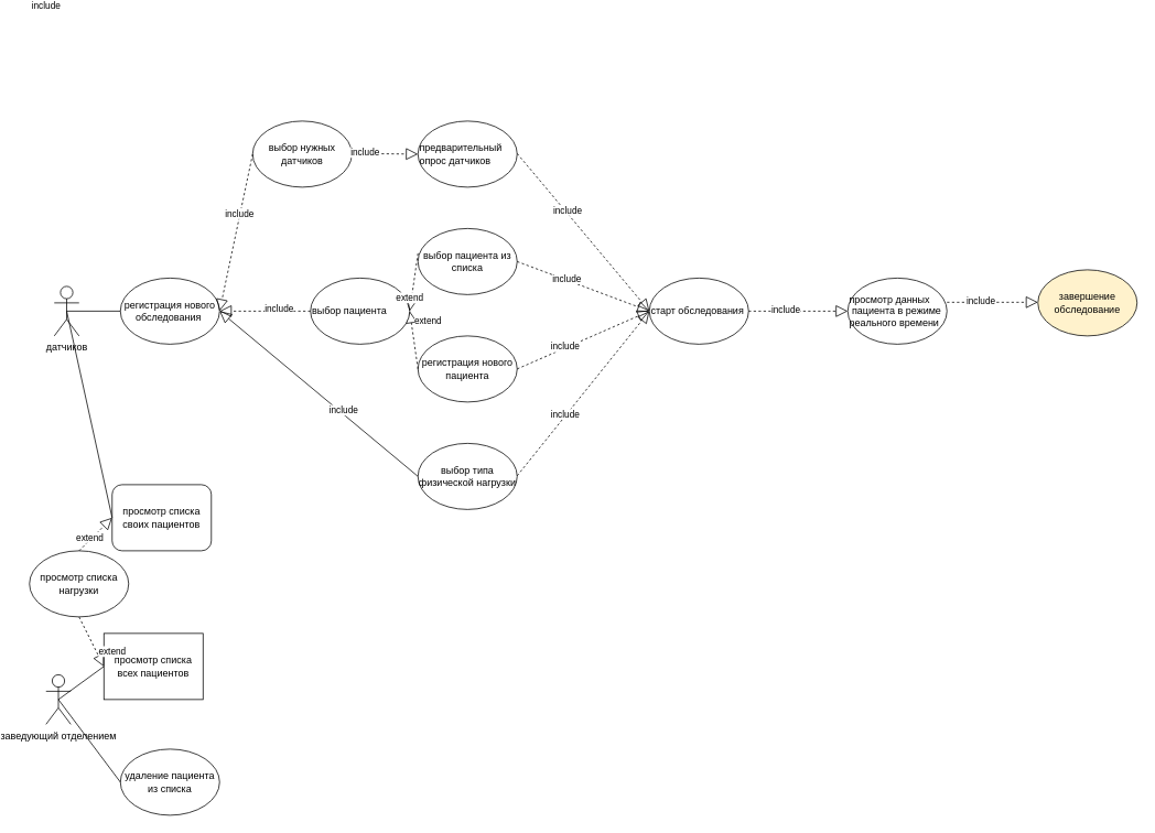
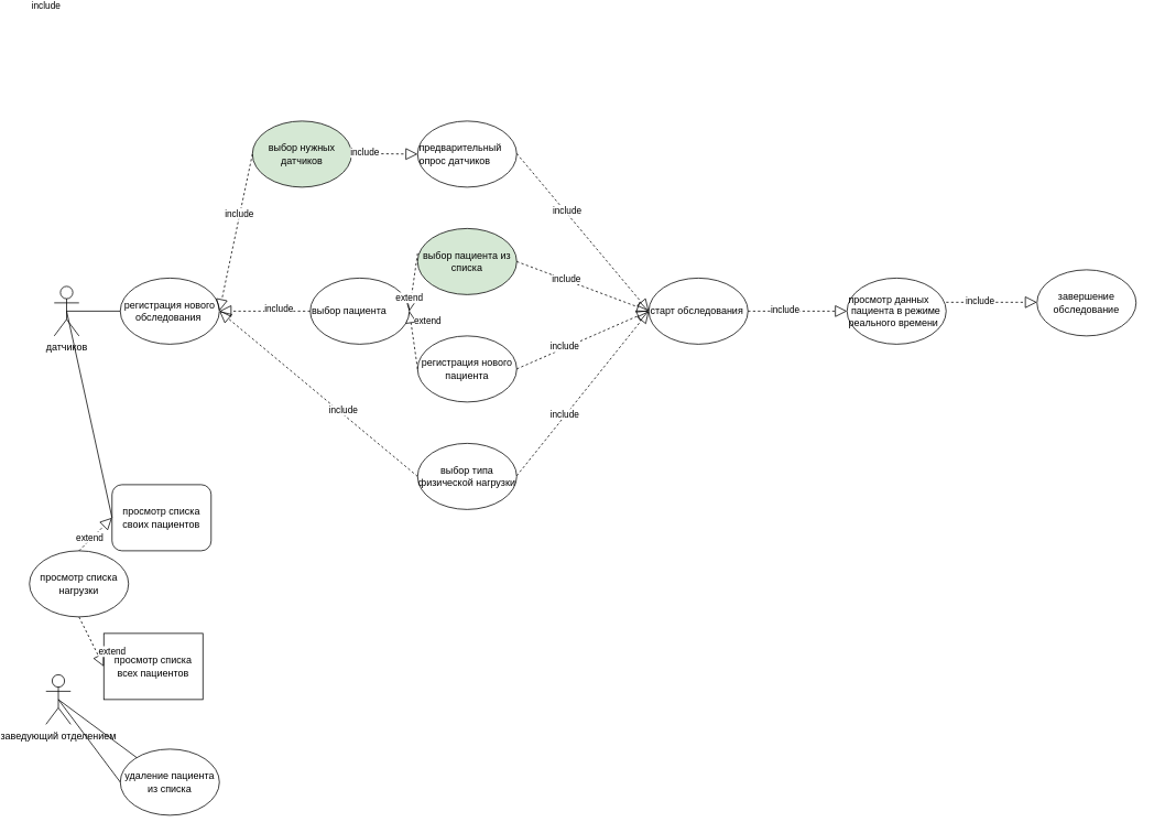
- <mxCell id="12" value="выбор нужных датчиков" style="ellipse;whiteSpace=wrap;html=1;" vertex="1" parent="1"><mxGeometry x="290" y="20" width="120" height="80" as="geometry" /></mxCell>
+ <mxCell id="12" value="выбор нужных датчиков" style="ellipse;whiteSpace=wrap;html=1;fillColor=#d5e8d4;" vertex="1" parent="1"><mxGeometry x="290" y="20" width="120" height="80" as="geometry" /></mxCell>
- <mxCell id="5" value="выбор пациента из списка" style="ellipse;whiteSpace=wrap;html=1;" vertex="1" parent="1"><mxGeometry x="490" y="150" width="120" height="80" as="geometry" /></mxCell>
+ <mxCell id="5" value="выбор пациента из списка" style="ellipse;whiteSpace=wrap;html=1;fillColor=#d5e8d4;" vertex="1" parent="1"><mxGeometry x="490" y="150" width="120" height="80" as="geometry" /></mxCell>
- <mxCell id="21" value="завершение обследование" style="ellipse;whiteSpace=wrap;html=1;fontFamily=Helvetica;align=center;fillColor=#fff2cc;" vertex="1" parent="1"><mxGeometry x="1240" y="200" width="120" height="80" as="geometry" /></mxCell>
+ <mxCell id="21" value="завершение обследование" style="ellipse;whiteSpace=wrap;html=1;fontFamily=Helvetica;align=center;" vertex="1" parent="1"><mxGeometry x="1240" y="200" width="120" height="80" as="geometry" /></mxCell>
- <mxCell id="37" value="" style="endArrow=block;dashed=0;endFill=0;endSize=12;html=1;rounded=0;fontFamily=Helvetica;exitX=0;exitY=0.5;exitDx=0;exitDy=0;entryX=1;entryY=0.5;entryDx=0;entryDy=0;" edge="1" parent="1" source="13" target="3"><mxGeometry width="160" relative="1" as="geometry"><mxPoint x="280" y="340" as="sourcePoint" /><mxPoint x="440" y="340" as="targetPoint" /></mxGeometry></mxCell>
+ <mxCell id="37" value="" style="endArrow=block;dashed=1;endFill=0;endSize=12;html=1;rounded=0;fontFamily=Helvetica;exitX=0;exitY=0.5;exitDx=0;exitDy=0;entryX=1;entryY=0.5;entryDx=0;entryDy=0;" edge="1" parent="1" source="13" target="3"><mxGeometry width="160" relative="1" as="geometry"><mxPoint x="280" y="340" as="sourcePoint" /><mxPoint x="440" y="340" as="targetPoint" /></mxGeometry></mxCell>
- <mxCell id="27" value="" style="endArrow=none;html=1;rounded=0;fontFamily=Helvetica;exitX=0.5;exitY=0.5;exitDx=0;exitDy=0;exitPerimeter=0;entryX=0;entryY=0.5;entryDx=0;entryDy=0;" edge="1" parent="1" source="22" target="23"><mxGeometry width="50" height="50" relative="1" as="geometry"><mxPoint x="230" y="630" as="sourcePoint" /><mxPoint x="280" y="580" as="targetPoint" /></mxGeometry></mxCell>
+ <mxCell id="27" value="" style="endArrow=none;html=1;rounded=0;fontFamily=Helvetica;exitX=0.5;exitY=0.5;exitDx=0;exitDy=0;exitPerimeter=0;" edge="1" parent="1" source="22" target="24"><mxGeometry width="50" height="50" relative="1" as="geometry"><mxPoint x="230" y="630" as="sourcePoint" /><mxPoint x="280" y="580" as="targetPoint" /></mxGeometry></mxCell>
